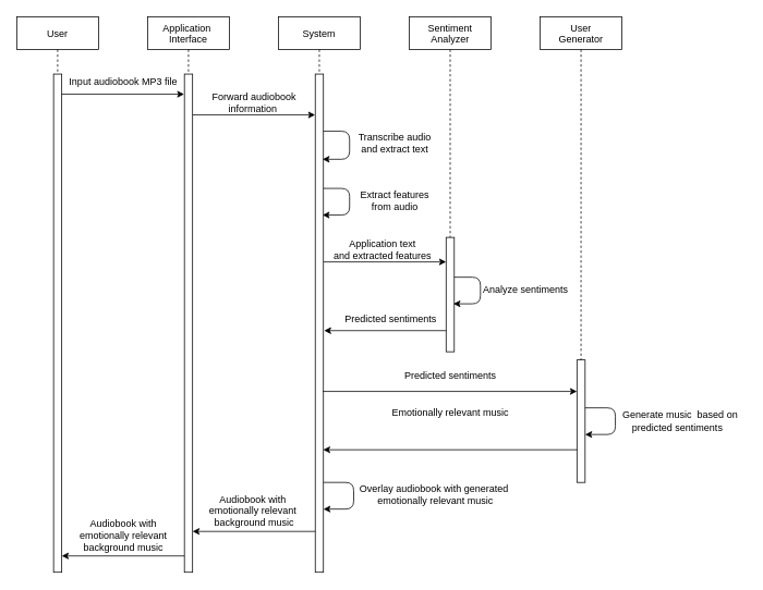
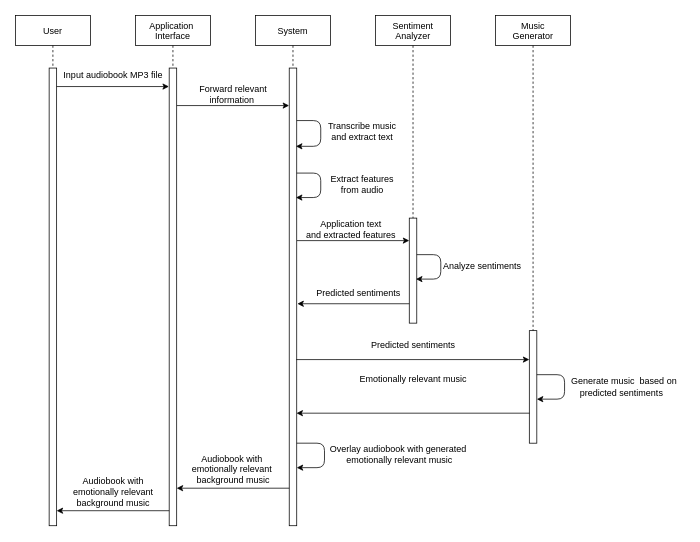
- <mxCell id="13" value="User&#10;Generator" style="shape=umlLifeline;perimeter=lifelinePerimeter;container=1;collapsible=0;recursiveResize=0;rounded=0;shadow=0;strokeWidth=1;" vertex="1" parent="1"><mxGeometry x="660" y="20" width="100" height="570" as="geometry" /></mxCell>
+ <mxCell id="13" value="Music&#10;Generator" style="shape=umlLifeline;perimeter=lifelinePerimeter;container=1;collapsible=0;recursiveResize=0;rounded=0;shadow=0;strokeWidth=1;" vertex="1" parent="1"><mxGeometry x="660" y="20" width="100" height="570" as="geometry" /></mxCell>
- <mxCell id="16" value="Forward audiobook &lt;br&gt;information&amp;nbsp;" style="text;html=1;align=center;verticalAlign=middle;resizable=0;points=[];autosize=1;" vertex="1" parent="1"><mxGeometry x="250" y="110" width="120" height="30" as="geometry" /></mxCell>
+ <mxCell id="16" value="Forward relevant &lt;br&gt;information&amp;nbsp;" style="text;html=1;align=center;verticalAlign=middle;resizable=0;points=[];autosize=1;" vertex="1" parent="1"><mxGeometry x="250" y="110" width="120" height="30" as="geometry" /></mxCell>
- <mxCell id="17" value="Transcribe audio &lt;br&gt;and extract text" style="text;html=1;align=center;verticalAlign=middle;resizable=0;points=[];autosize=1;" vertex="1" parent="1"><mxGeometry x="432" y="160" width="100" height="30" as="geometry" /></mxCell>
+ <mxCell id="17" value="Transcribe music &lt;br&gt;and extract text" style="text;html=1;align=center;verticalAlign=middle;resizable=0;points=[];autosize=1;" vertex="1" parent="1"><mxGeometry x="432" y="160" width="100" height="30" as="geometry" /></mxCell>
